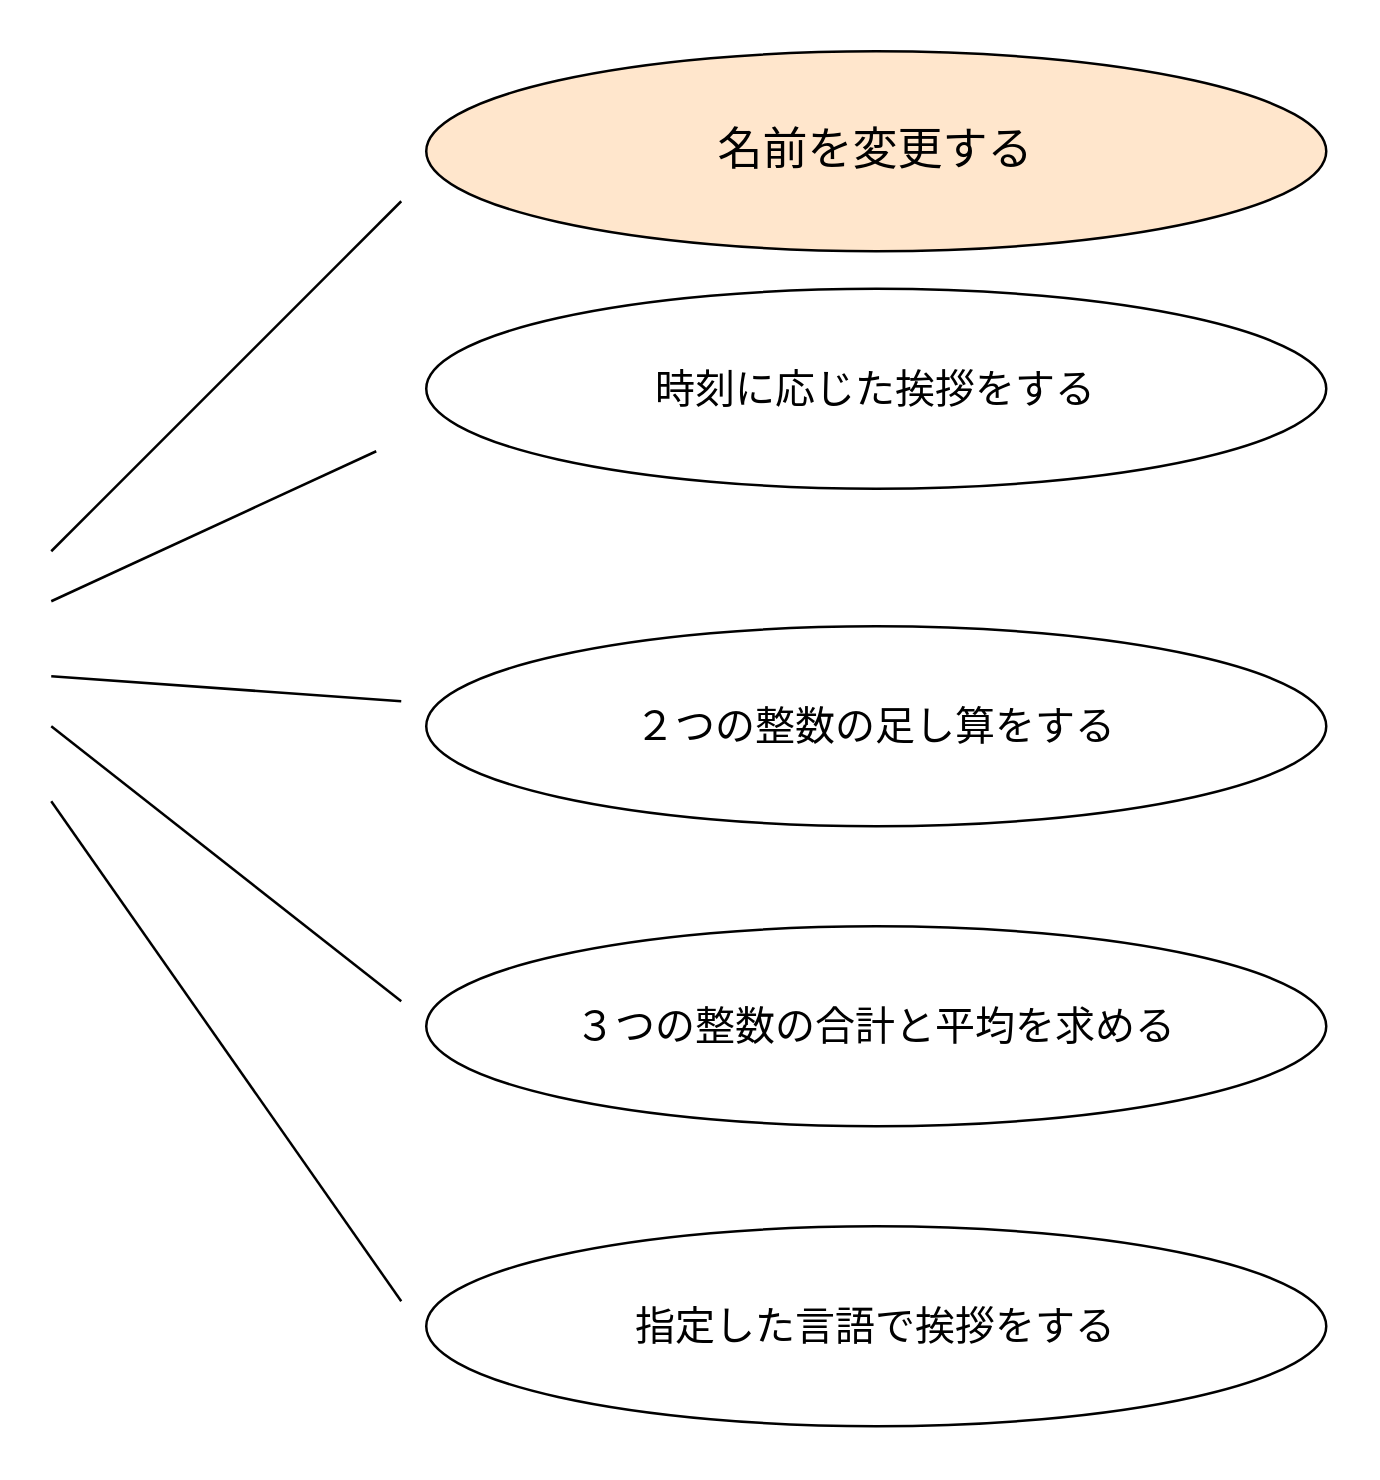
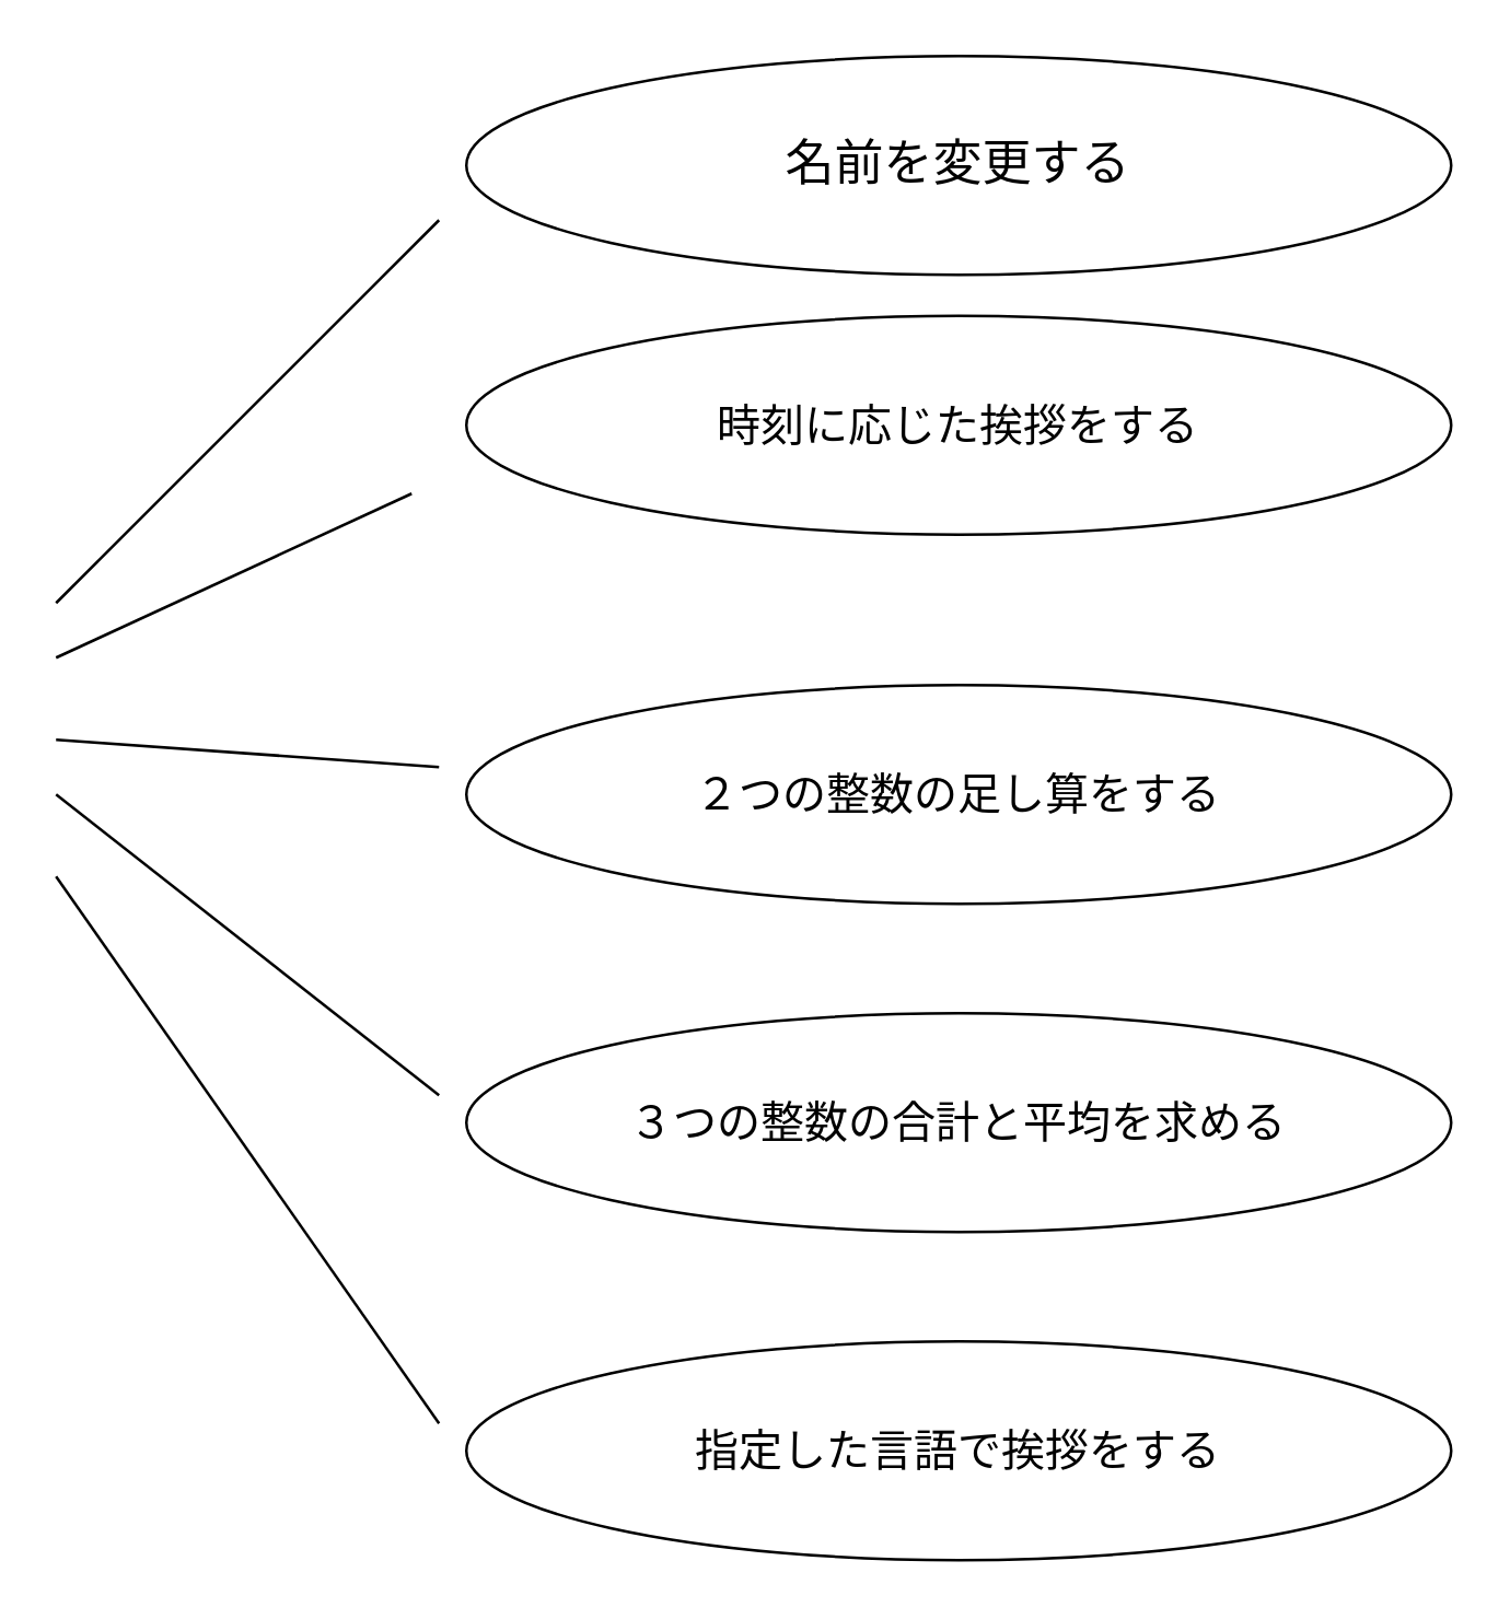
- <mxCell id="2" value="&lt;font style=&quot;font-size: 18px&quot;&gt;名前を変更する&lt;/font&gt;" style="ellipse;whiteSpace=wrap;html=1;fillColor=#ffe6cc;" vertex="1" parent="1"><mxGeometry x="170" y="20" width="360" height="80" as="geometry" /></mxCell>
+ <mxCell id="2" value="&lt;font style=&quot;font-size: 18px&quot;&gt;名前を変更する&lt;/font&gt;" style="ellipse;whiteSpace=wrap;html=1;" vertex="1" parent="1"><mxGeometry x="170" y="20" width="360" height="80" as="geometry" /></mxCell>
